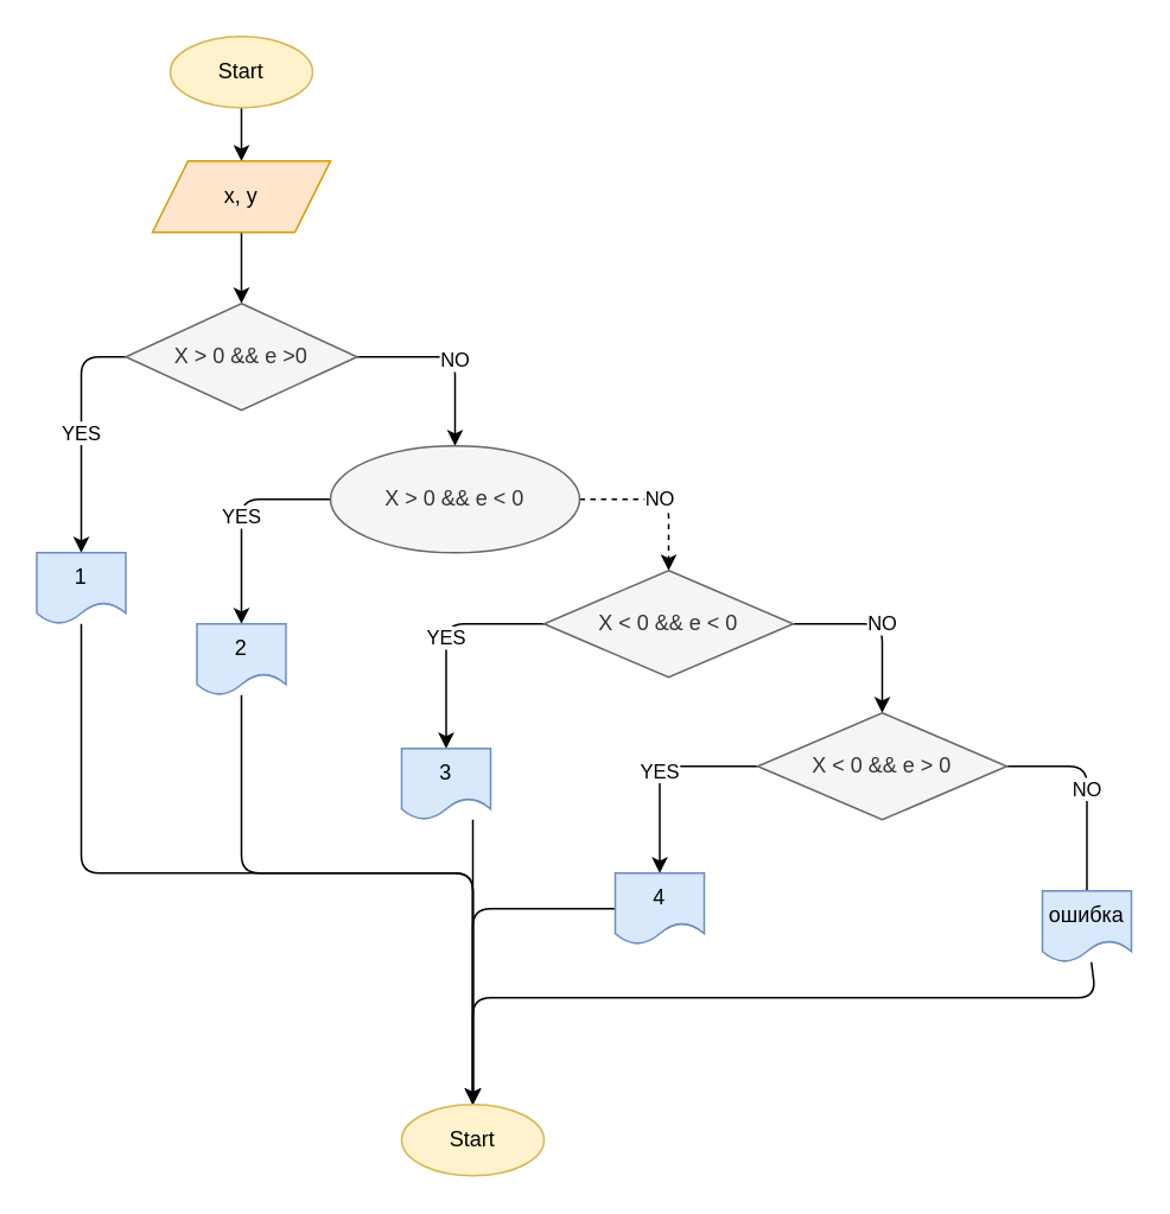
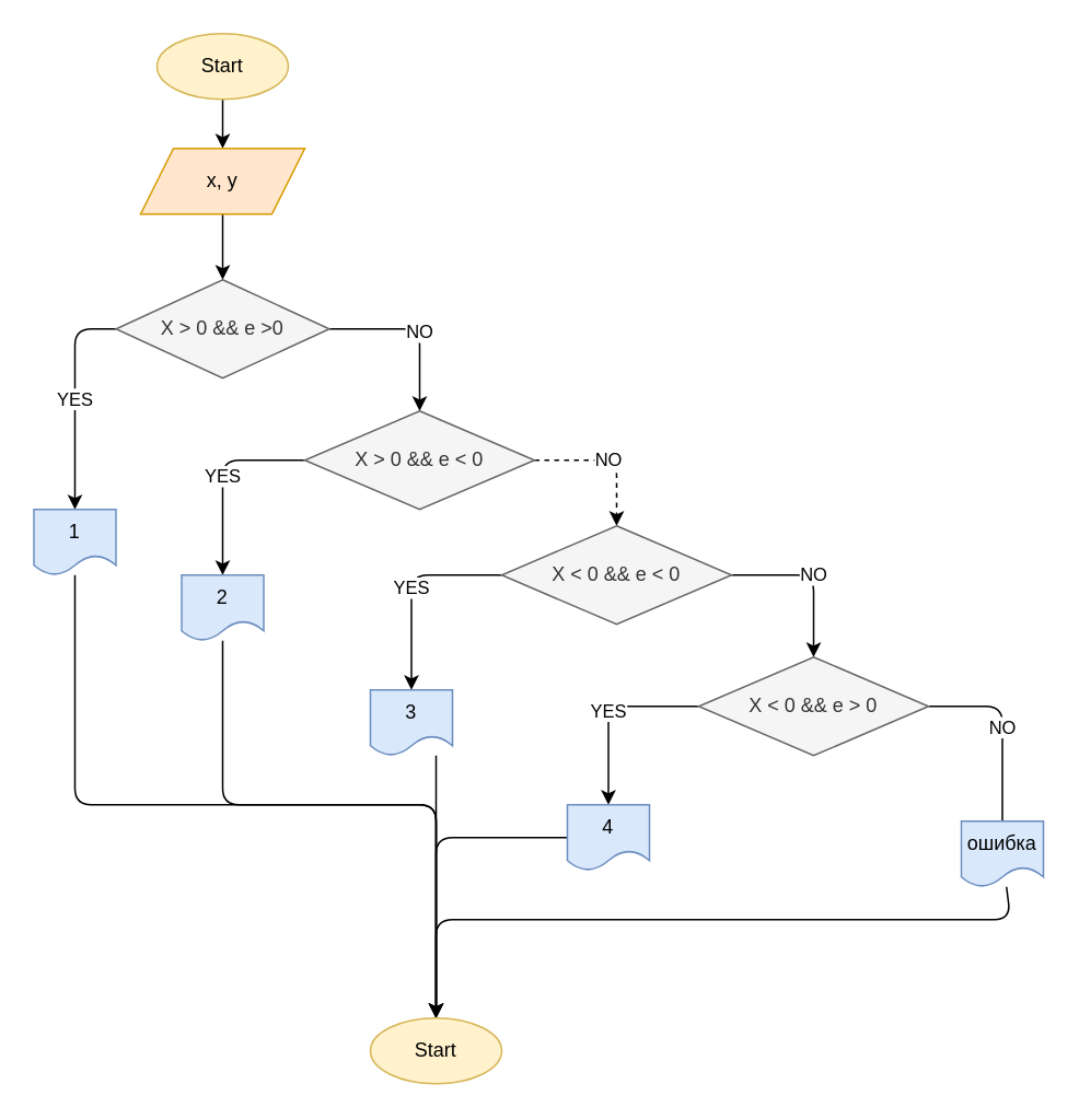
- <mxCell id="11" value="X &amp;gt; 0 &amp;amp;&amp;amp; e &amp;lt; 0" style="ellipse;whiteSpace=wrap;html=1;fillColor=#f5f5f5;strokeColor=#666666;fontColor=#333333;" vertex="1" parent="1"><mxGeometry x="185" y="250" width="140" height="60" as="geometry" /></mxCell>
+ <mxCell id="11" value="X &amp;gt; 0 &amp;amp;&amp;amp; e &amp;lt; 0" style="rhombus;whiteSpace=wrap;html=1;fillColor=#f5f5f5;strokeColor=#666666;fontColor=#333333;" vertex="1" parent="1"><mxGeometry x="185" y="250" width="140" height="60" as="geometry" /></mxCell>
